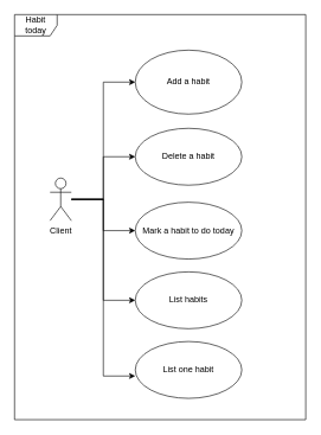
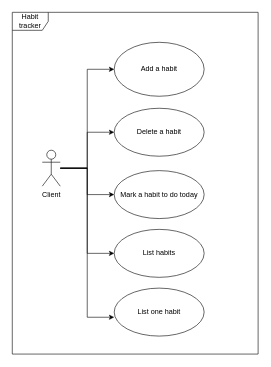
- <mxCell id="13" value="Habit today" style="shape=umlFrame;whiteSpace=wrap;html=1;pointerEvents=0;" parent="1" vertex="1"><mxGeometry x="20" y="20" width="410" height="570" as="geometry" /></mxCell>
+ <mxCell id="13" value="Habit tracker" style="shape=umlFrame;whiteSpace=wrap;html=1;pointerEvents=0;" parent="1" vertex="1"><mxGeometry x="20" y="20" width="410" height="570" as="geometry" /></mxCell>
